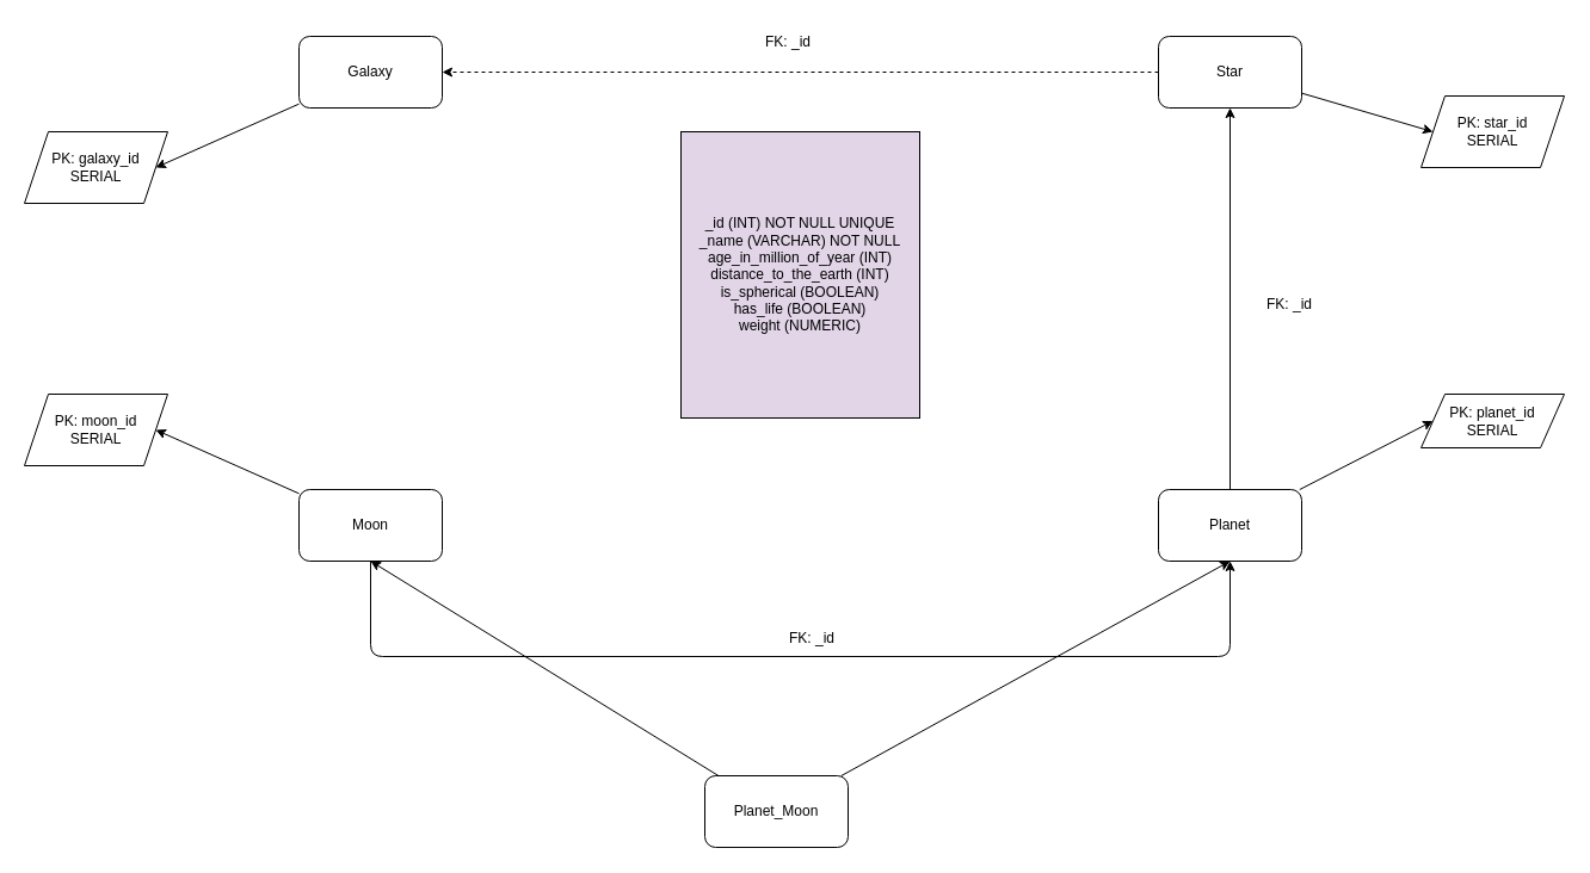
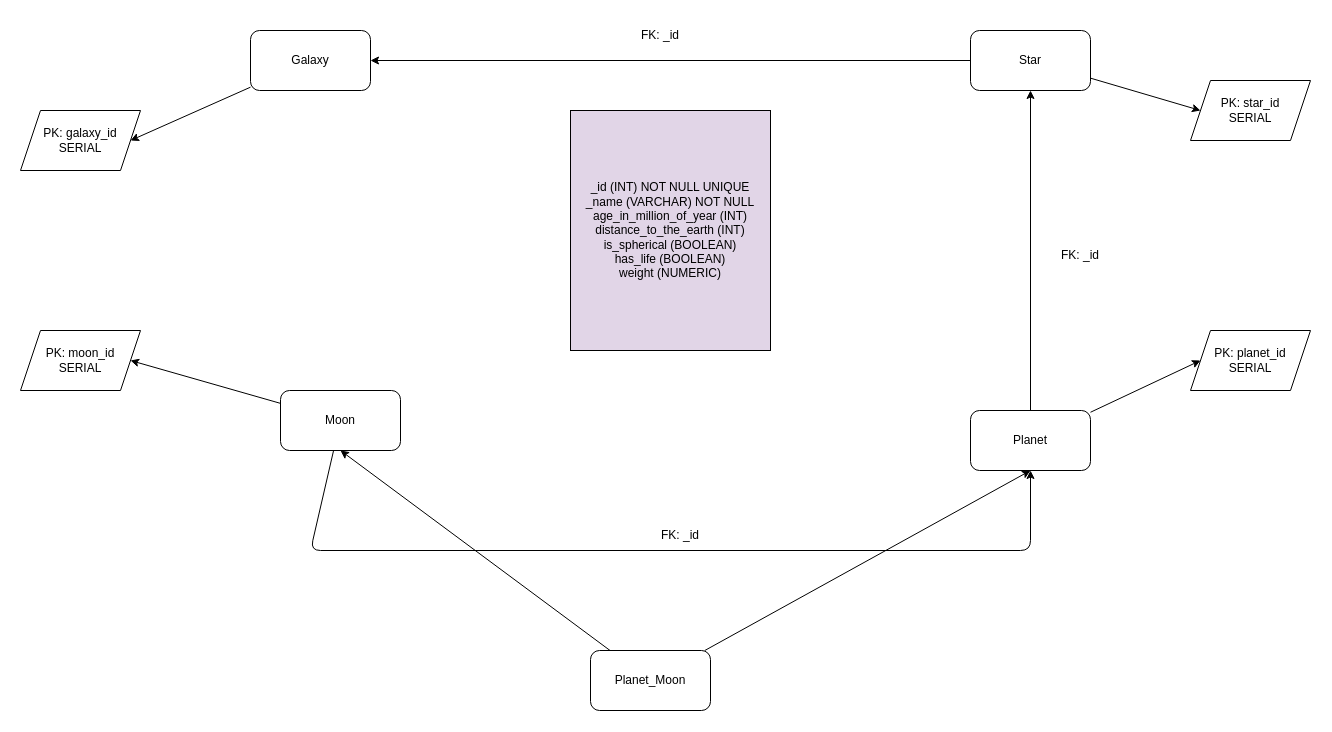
- <mxCell id="5" style="edgeStyle=none;html=1;entryX=1;entryY=0.5;entryDx=0;entryDy=0;dashed=1;" parent="1" source="6" target="3" edge="1"><mxGeometry relative="1" as="geometry" /></mxCell>
+ <mxCell id="5" style="edgeStyle=none;html=1;entryX=1;entryY=0.5;entryDx=0;entryDy=0;" parent="1" source="6" target="3" edge="1"><mxGeometry relative="1" as="geometry" /></mxCell>
- <mxCell id="16" value="PK: planet_id&lt;br&gt;SERIAL" style="shape=parallelogram;perimeter=parallelogramPerimeter;whiteSpace=wrap;html=1;fixedSize=1;" parent="1" vertex="1"><mxGeometry x="1190" y="330" width="120" height="45" as="geometry" /></mxCell>
+ <mxCell id="16" value="PK: planet_id&lt;br&gt;SERIAL" style="shape=parallelogram;perimeter=parallelogramPerimeter;whiteSpace=wrap;html=1;fixedSize=1;" parent="1" vertex="1"><mxGeometry x="1190" y="330" width="120" height="60" as="geometry" /></mxCell>
- <mxCell id="9" value="Moon" style="rounded=1;whiteSpace=wrap;html=1;" parent="1" vertex="1"><mxGeometry x="250" y="410" width="120" height="60" as="geometry" /></mxCell>
+ <mxCell id="9" value="Moon" style="rounded=1;whiteSpace=wrap;html=1;" parent="1" vertex="1"><mxGeometry x="280" y="390" width="120" height="60" as="geometry" /></mxCell>
